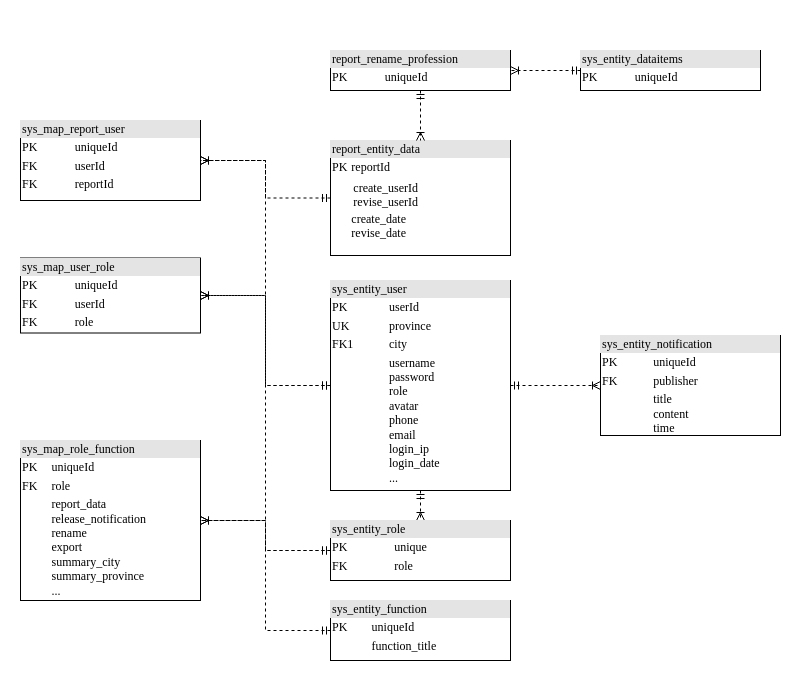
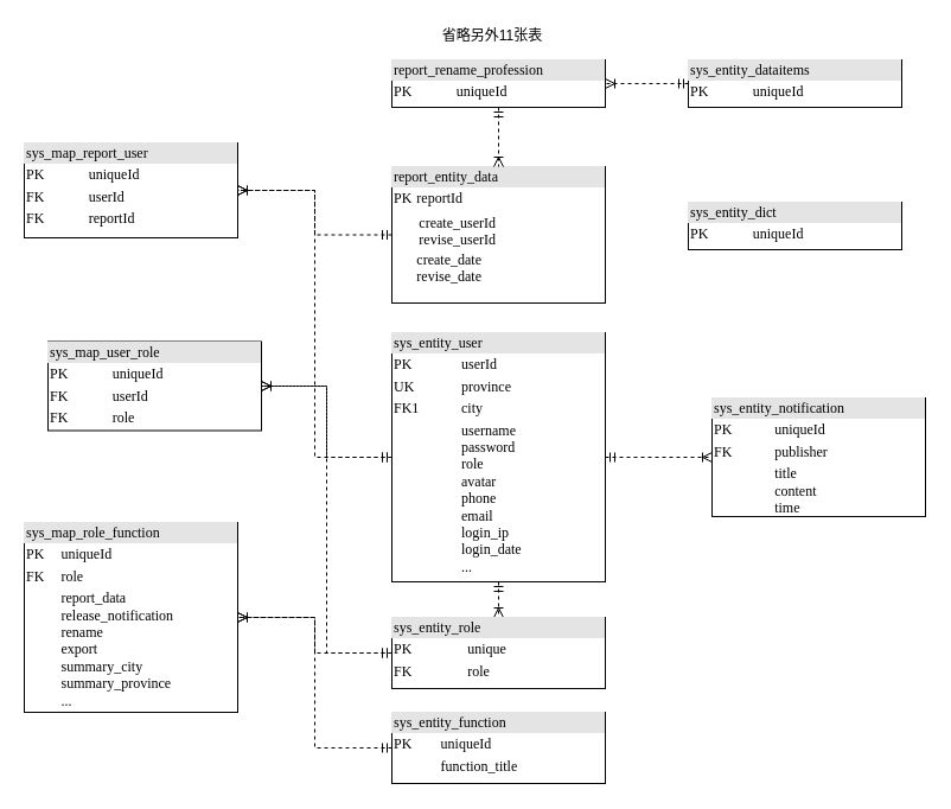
+ <mxCell id="23" value="省略另外11张表" style="text;html=1;strokeColor=none;fillColor=none;align=center;verticalAlign=middle;whiteSpace=wrap;rounded=0;" vertex="1" parent="21"><mxGeometry x="30" width="110" height="20" as="geometry" /></mxCell>
+ <mxCell id="14" value="&lt;div style=&quot;box-sizing: border-box ; width: 100% ; background: #e4e4e4 ; padding: 2px&quot;&gt;sys_entity_dict&lt;/div&gt;&lt;table style=&quot;width: 100% ; font-size: 1em&quot; cellpadding=&quot;2&quot; cellspacing=&quot;0&quot;&gt;&lt;tbody&gt;&lt;tr&gt;&lt;td&gt;PK&lt;br&gt;&lt;/td&gt;&lt;td&gt;uniqueId&lt;br&gt;&lt;/td&gt;&lt;/tr&gt;&lt;tr&gt;&lt;td&gt;&lt;/td&gt;&lt;td&gt;&lt;br&gt;&lt;/td&gt;&lt;/tr&gt;&lt;/tbody&gt;&lt;/table&gt;" style="verticalAlign=top;align=left;overflow=fill;html=1;rounded=0;shadow=0;comic=0;labelBackgroundColor=none;strokeWidth=1;fontFamily=Verdana;fontSize=12" vertex="1" parent="1"><mxGeometry x="580" y="170" width="180" height="40" as="geometry" /></mxCell>
- <mxCell id="12" value="&lt;div style=&quot;box-sizing: border-box ; width: 100% ; background: #e4e4e4 ; padding: 2px&quot;&gt;sys_map_user_role&lt;/div&gt;&lt;table style=&quot;width: 100% ; font-size: 1em&quot; cellpadding=&quot;2&quot; cellspacing=&quot;0&quot;&gt;&lt;tbody&gt;&lt;tr&gt;&lt;td&gt;PK&lt;br&gt;&lt;/td&gt;&lt;td&gt;uniqueId&lt;br&gt;&lt;/td&gt;&lt;/tr&gt;&lt;tr&gt;&lt;td&gt;FK&lt;/td&gt;&lt;td&gt;userId&lt;/td&gt;&lt;/tr&gt;&lt;tr&gt;&lt;td&gt;FK&lt;/td&gt;&lt;td&gt;role&lt;/td&gt;&lt;/tr&gt;&lt;/tbody&gt;&lt;/table&gt;" style="verticalAlign=top;align=left;overflow=fill;html=1;rounded=0;shadow=0;comic=0;labelBackgroundColor=none;strokeWidth=1;fontFamily=Verdana;fontSize=12" vertex="1" parent="1"><mxGeometry x="20" y="257.5" width="180" height="75" as="geometry" /></mxCell>
+ <mxCell id="12" value="&lt;div style=&quot;box-sizing: border-box ; width: 100% ; background: #e4e4e4 ; padding: 2px&quot;&gt;sys_map_user_role&lt;/div&gt;&lt;table style=&quot;width: 100% ; font-size: 1em&quot; cellpadding=&quot;2&quot; cellspacing=&quot;0&quot;&gt;&lt;tbody&gt;&lt;tr&gt;&lt;td&gt;PK&lt;br&gt;&lt;/td&gt;&lt;td&gt;uniqueId&lt;br&gt;&lt;/td&gt;&lt;/tr&gt;&lt;tr&gt;&lt;td&gt;FK&lt;/td&gt;&lt;td&gt;userId&lt;/td&gt;&lt;/tr&gt;&lt;tr&gt;&lt;td&gt;FK&lt;/td&gt;&lt;td&gt;role&lt;/td&gt;&lt;/tr&gt;&lt;/tbody&gt;&lt;/table&gt;" style="verticalAlign=top;align=left;overflow=fill;html=1;rounded=0;shadow=0;comic=0;labelBackgroundColor=none;strokeWidth=1;fontFamily=Verdana;fontSize=12" vertex="1" parent="1"><mxGeometry x="40" y="287.5" width="180" height="75" as="geometry" /></mxCell>
